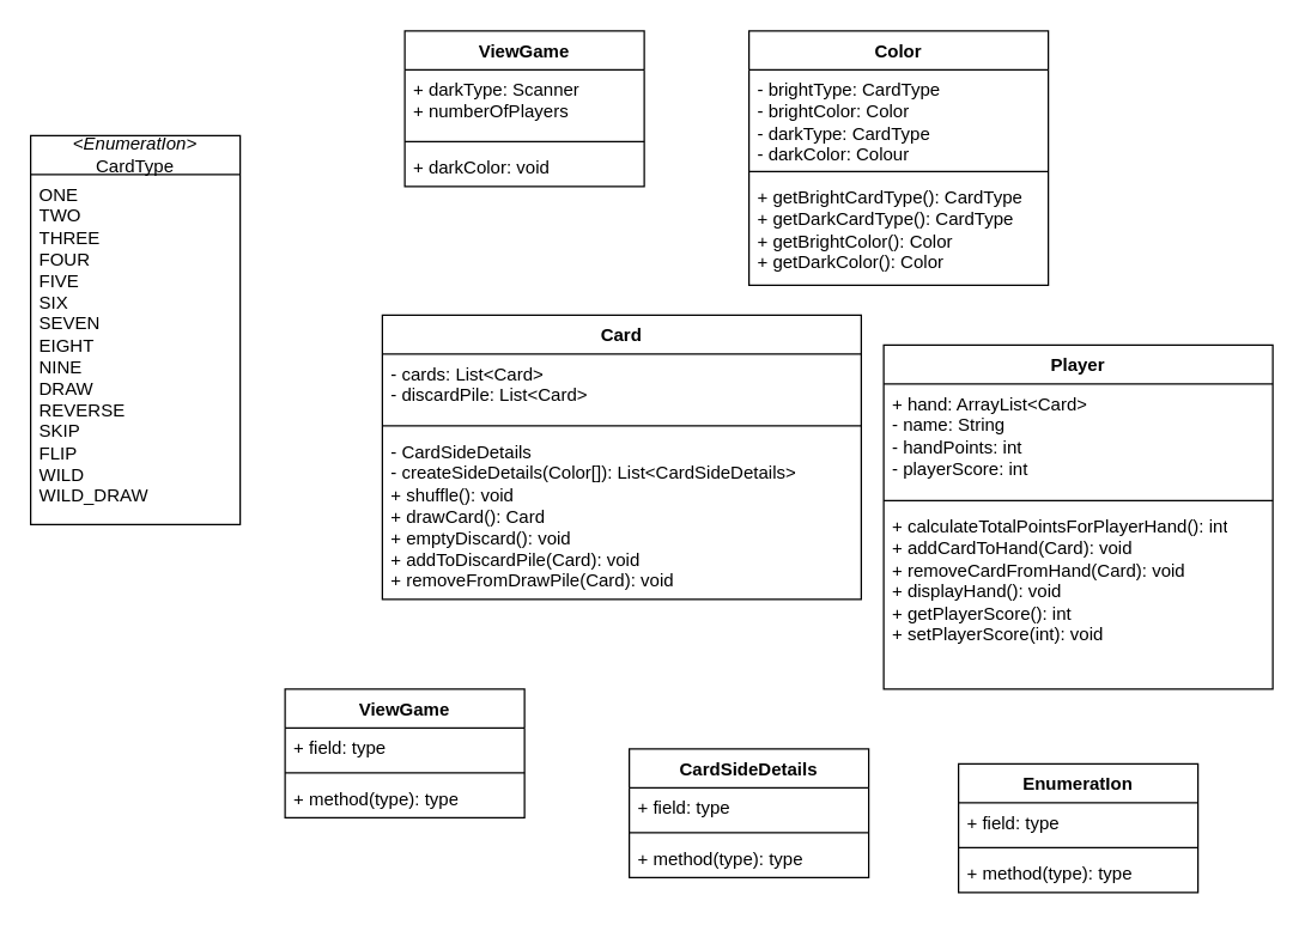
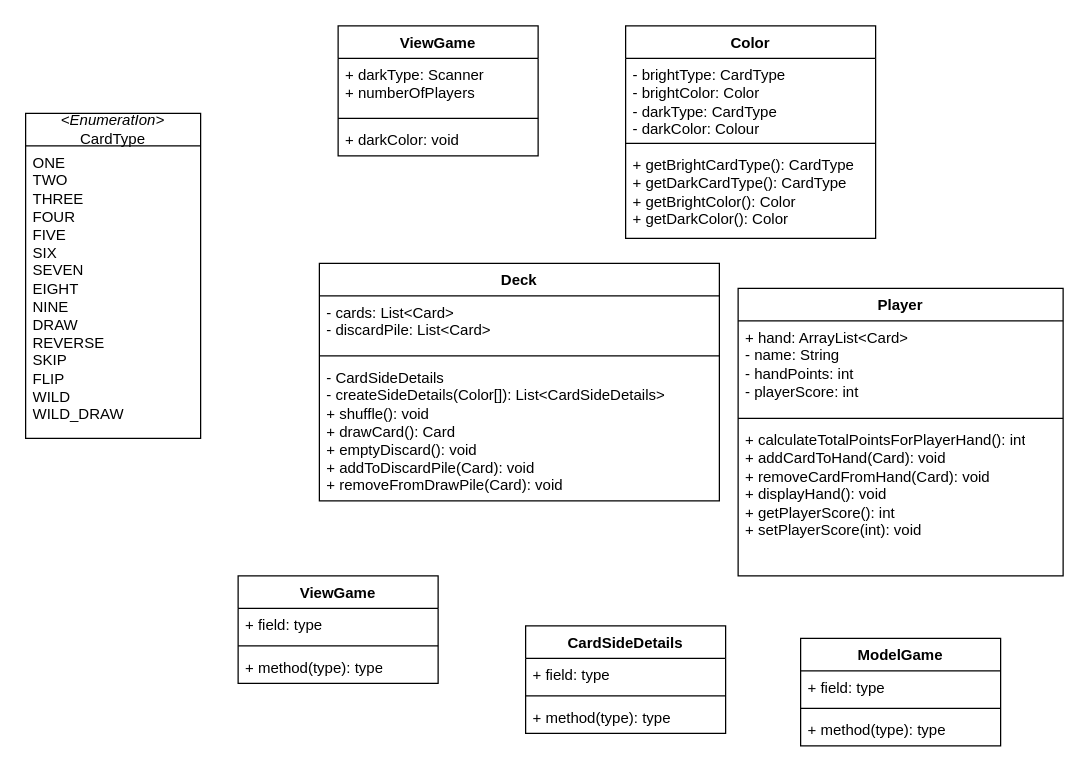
- <mxCell id="6" value="Card" style="swimlane;fontStyle=1;align=center;verticalAlign=top;childLayout=stackLayout;horizontal=1;startSize=26;horizontalStack=0;resizeParent=1;resizeParentMax=0;resizeLast=0;collapsible=1;marginBottom=0;whiteSpace=wrap;html=1;" vertex="1" parent="1"><mxGeometry x="255" y="210" width="320" height="190" as="geometry" /></mxCell>
+ <mxCell id="6" value="Deck" style="swimlane;fontStyle=1;align=center;verticalAlign=top;childLayout=stackLayout;horizontal=1;startSize=26;horizontalStack=0;resizeParent=1;resizeParentMax=0;resizeLast=0;collapsible=1;marginBottom=0;whiteSpace=wrap;html=1;" vertex="1" parent="1"><mxGeometry x="255" y="210" width="320" height="190" as="geometry" /></mxCell>
- <mxCell id="28" value="EnumeratIon" style="swimlane;fontStyle=1;align=center;verticalAlign=top;childLayout=stackLayout;horizontal=1;startSize=26;horizontalStack=0;resizeParent=1;resizeParentMax=0;resizeLast=0;collapsible=1;marginBottom=0;whiteSpace=wrap;html=1;" vertex="1" parent="1"><mxGeometry x="640" y="510" width="160" height="86" as="geometry" /></mxCell>
+ <mxCell id="28" value="ModelGame" style="swimlane;fontStyle=1;align=center;verticalAlign=top;childLayout=stackLayout;horizontal=1;startSize=26;horizontalStack=0;resizeParent=1;resizeParentMax=0;resizeLast=0;collapsible=1;marginBottom=0;whiteSpace=wrap;html=1;" vertex="1" parent="1"><mxGeometry x="640" y="510" width="160" height="86" as="geometry" /></mxCell>
